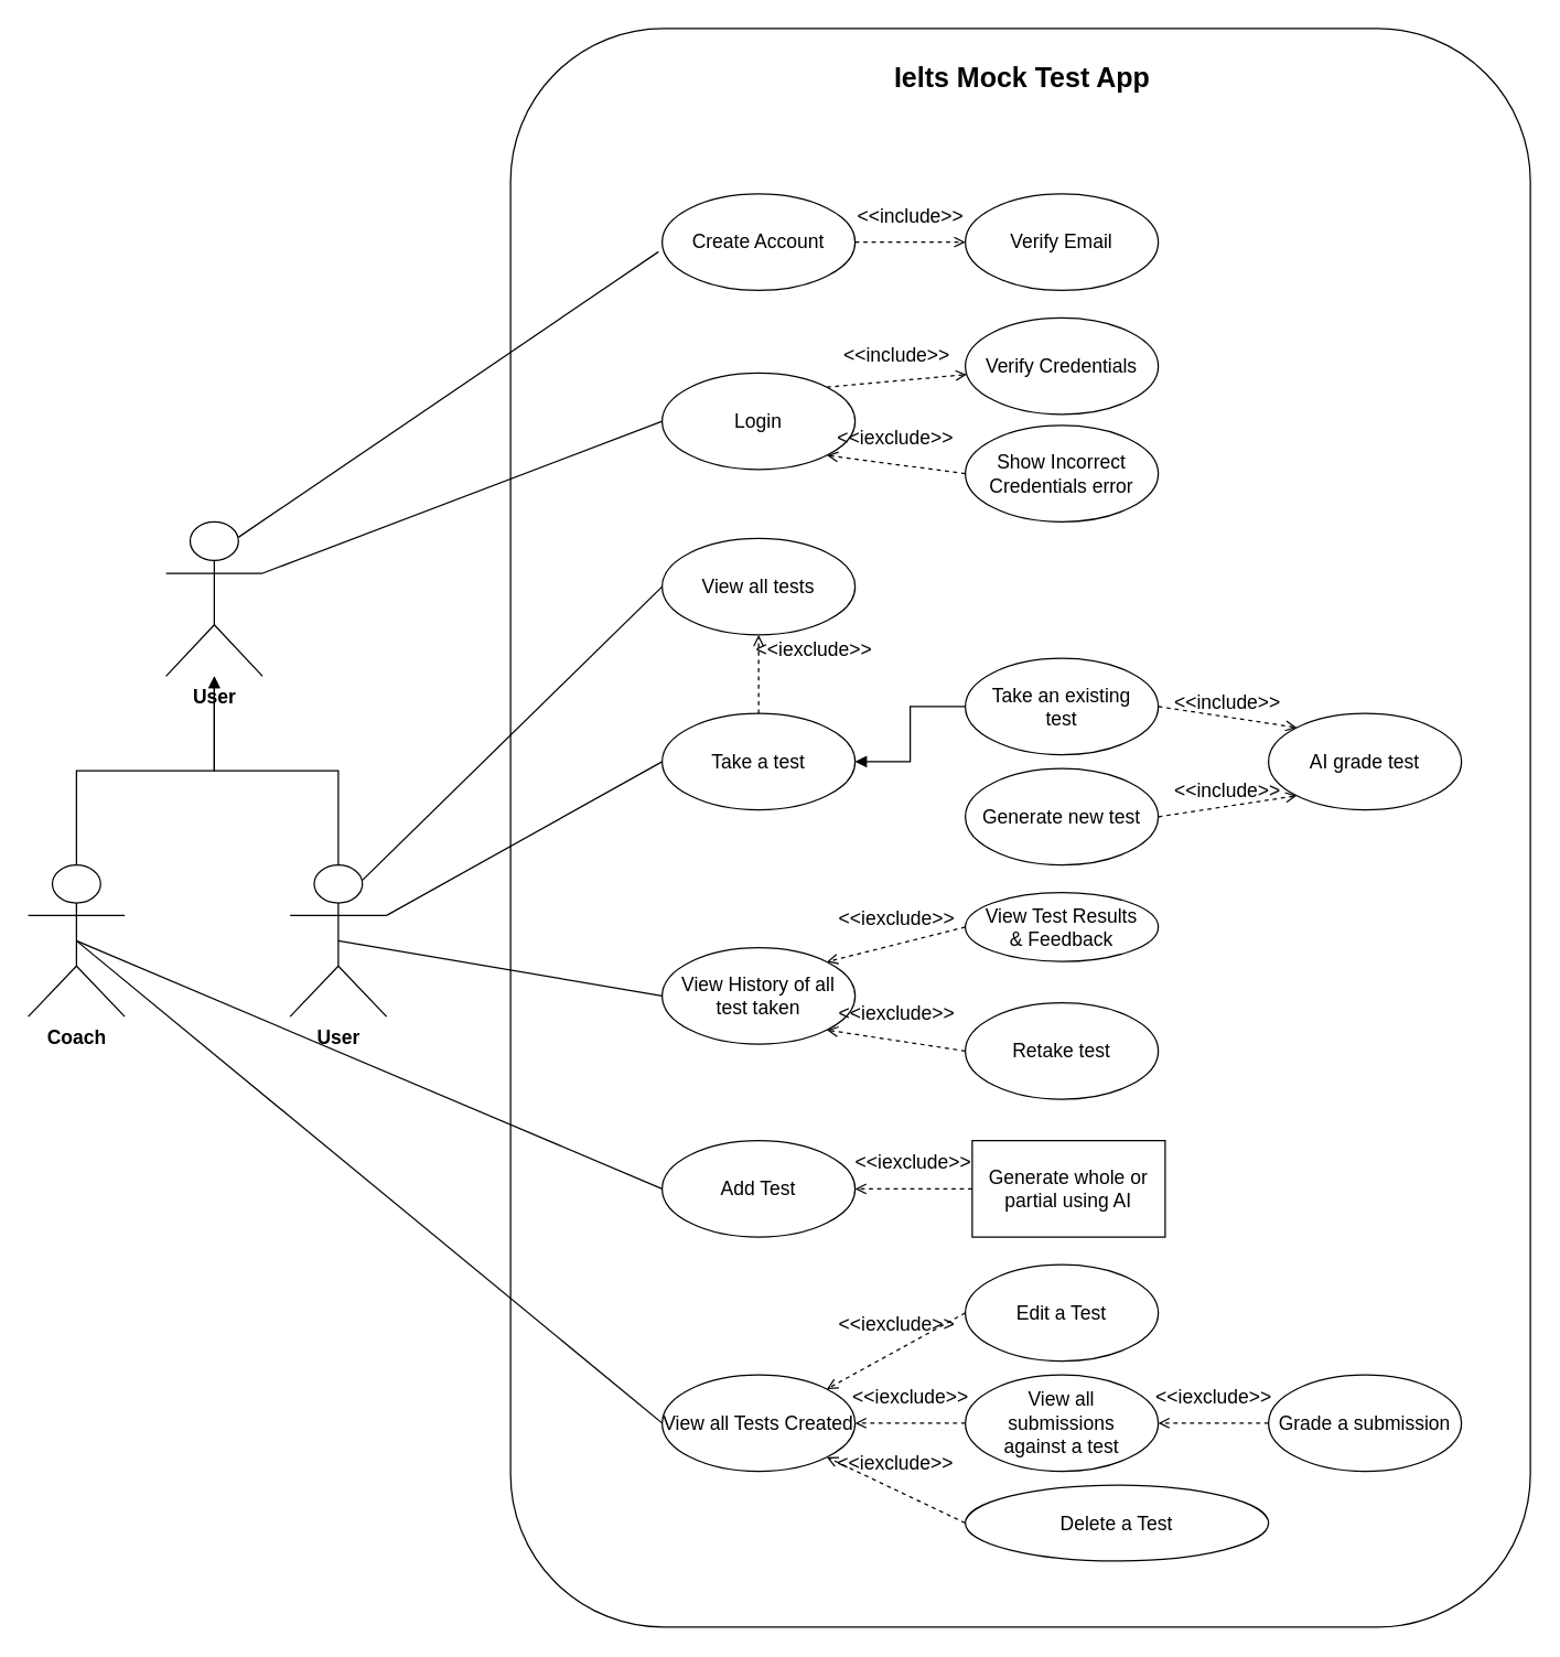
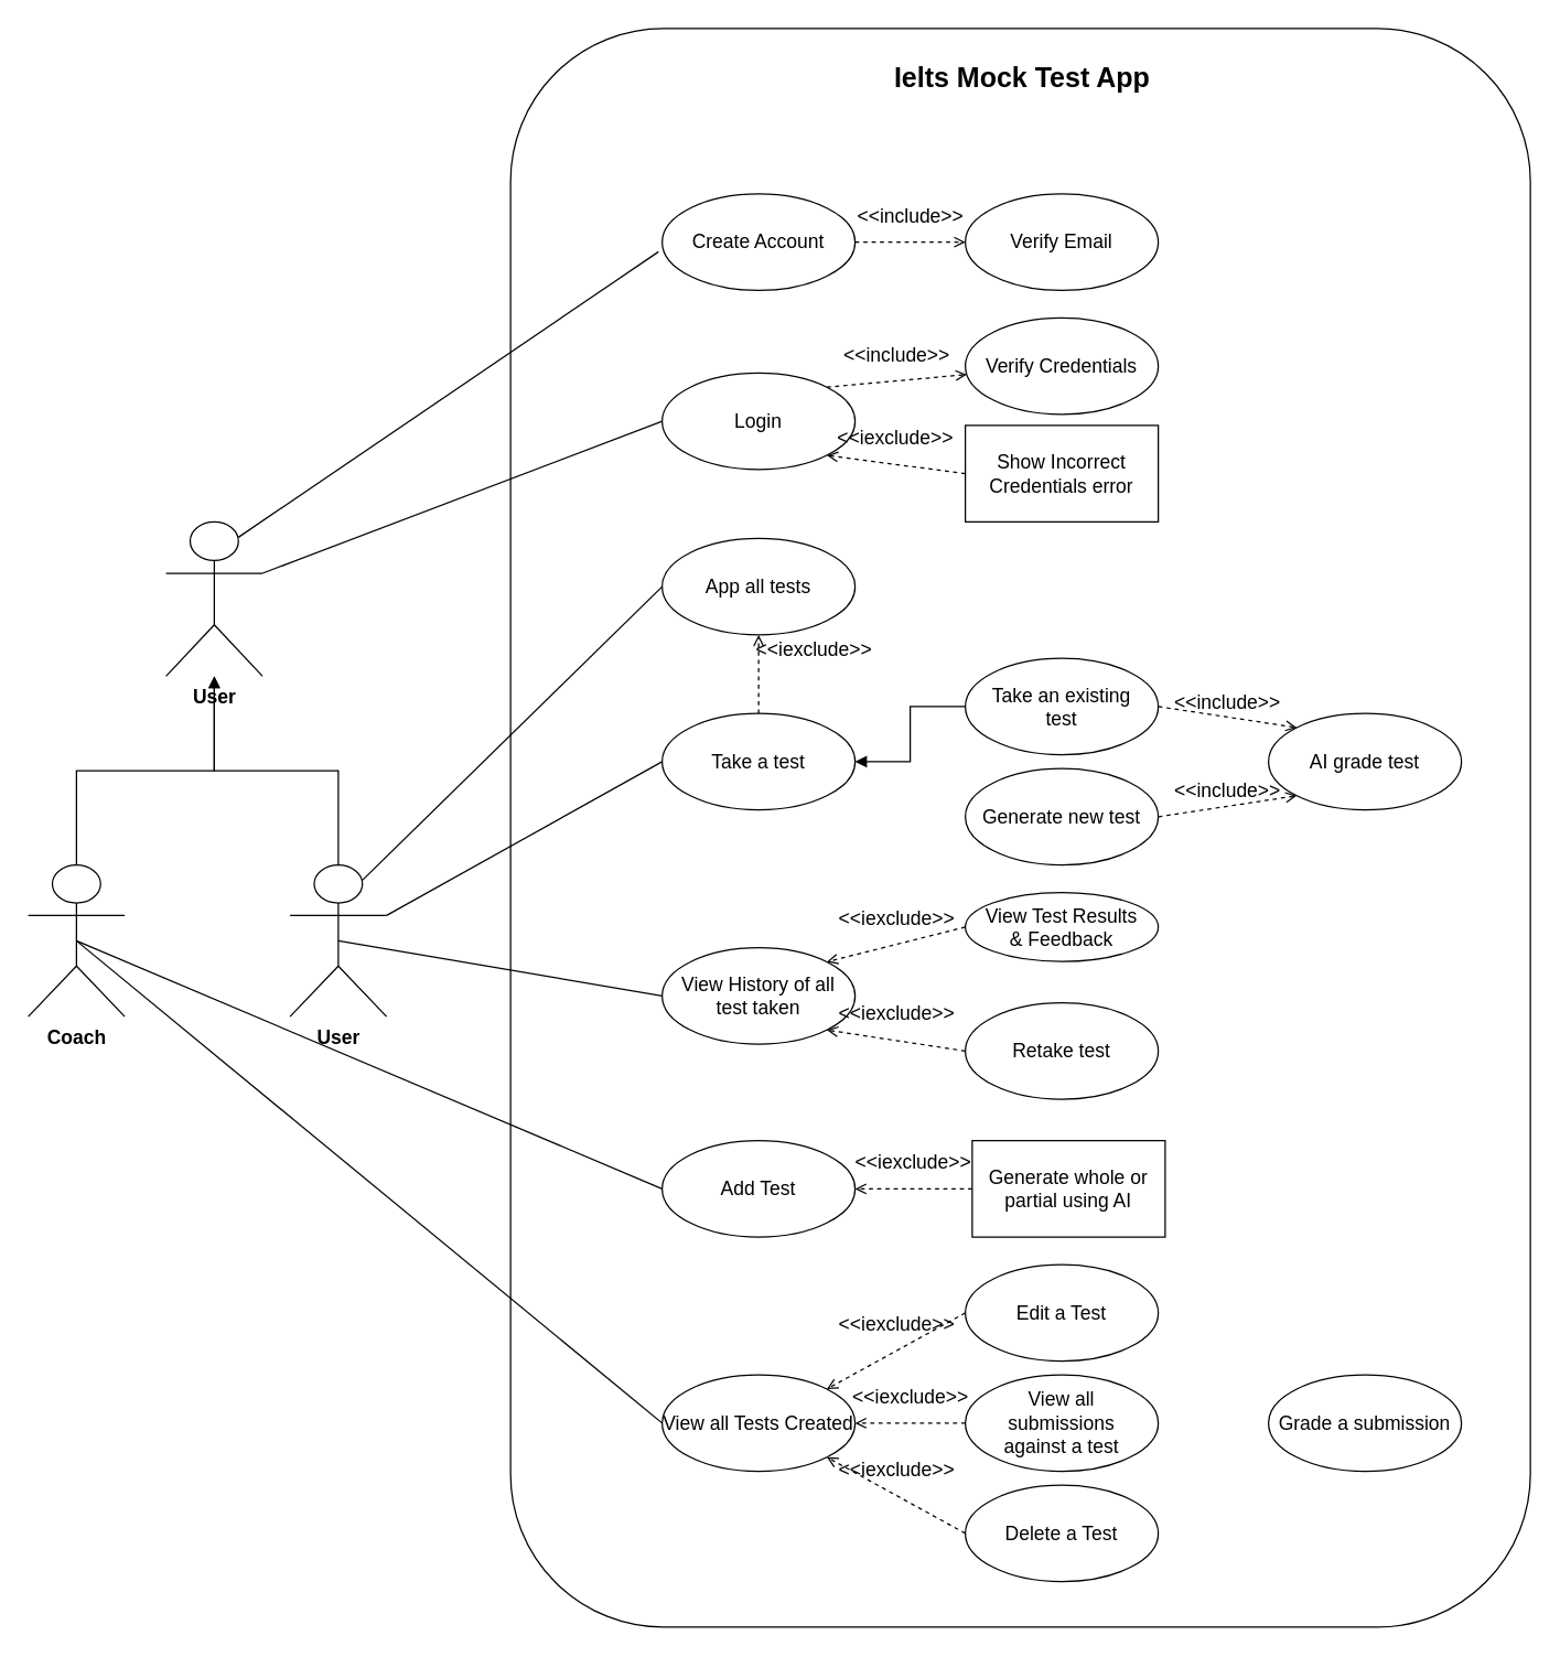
- <mxCell id="8" value="Show Incorrect Credentials error" style="ellipse;whiteSpace=wrap;html=1;spacing=10;fontSize=14;" parent="1" vertex="1"><mxGeometry x="700" y="308" width="140" height="70" as="geometry" /></mxCell>
+ <mxCell id="8" value="Show Incorrect Credentials error" style="whiteSpace=wrap;html=1;spacing=10;fontSize=14;rounded=0;" parent="1" vertex="1"><mxGeometry x="700" y="308" width="140" height="70" as="geometry" /></mxCell>
- <mxCell id="38" value="View all tests" style="ellipse;whiteSpace=wrap;html=1;spacing=10;fontSize=14;" vertex="1" parent="1"><mxGeometry x="480" y="390" width="140" height="70" as="geometry" /></mxCell>
+ <mxCell id="38" value="App all tests" style="ellipse;whiteSpace=wrap;html=1;spacing=10;fontSize=14;" vertex="1" parent="1"><mxGeometry x="480" y="390" width="140" height="70" as="geometry" /></mxCell>
- <mxCell id="41" value="&amp;lt;&amp;lt;iexclude&amp;gt;&amp;gt;" style="html=1;verticalAlign=bottom;labelBackgroundColor=none;endArrow=open;endFill=0;dashed=1;rounded=0;exitX=0;exitY=0.5;exitDx=0;exitDy=0;spacing=10;entryX=1;entryY=0.5;entryDx=0;entryDy=0;fontSize=14;" edge="1" parent="1" source="40" target="29"><mxGeometry width="160" relative="1" as="geometry"><mxPoint x="920" y="1031.5" as="sourcePoint" /><mxPoint x="850" y="1000" as="targetPoint" /></mxGeometry></mxCell>
- <mxCell id="28" value="Delete a Test" style="ellipse;whiteSpace=wrap;html=1;fontSize=14;" parent="1" vertex="1"><mxGeometry x="700" y="1077" width="220" height="55" as="geometry" /></mxCell>
+ <mxCell id="28" value="Delete a Test" style="ellipse;whiteSpace=wrap;html=1;fontSize=14;" parent="1" vertex="1"><mxGeometry x="700" y="1077" width="140" height="70" as="geometry" /></mxCell>
